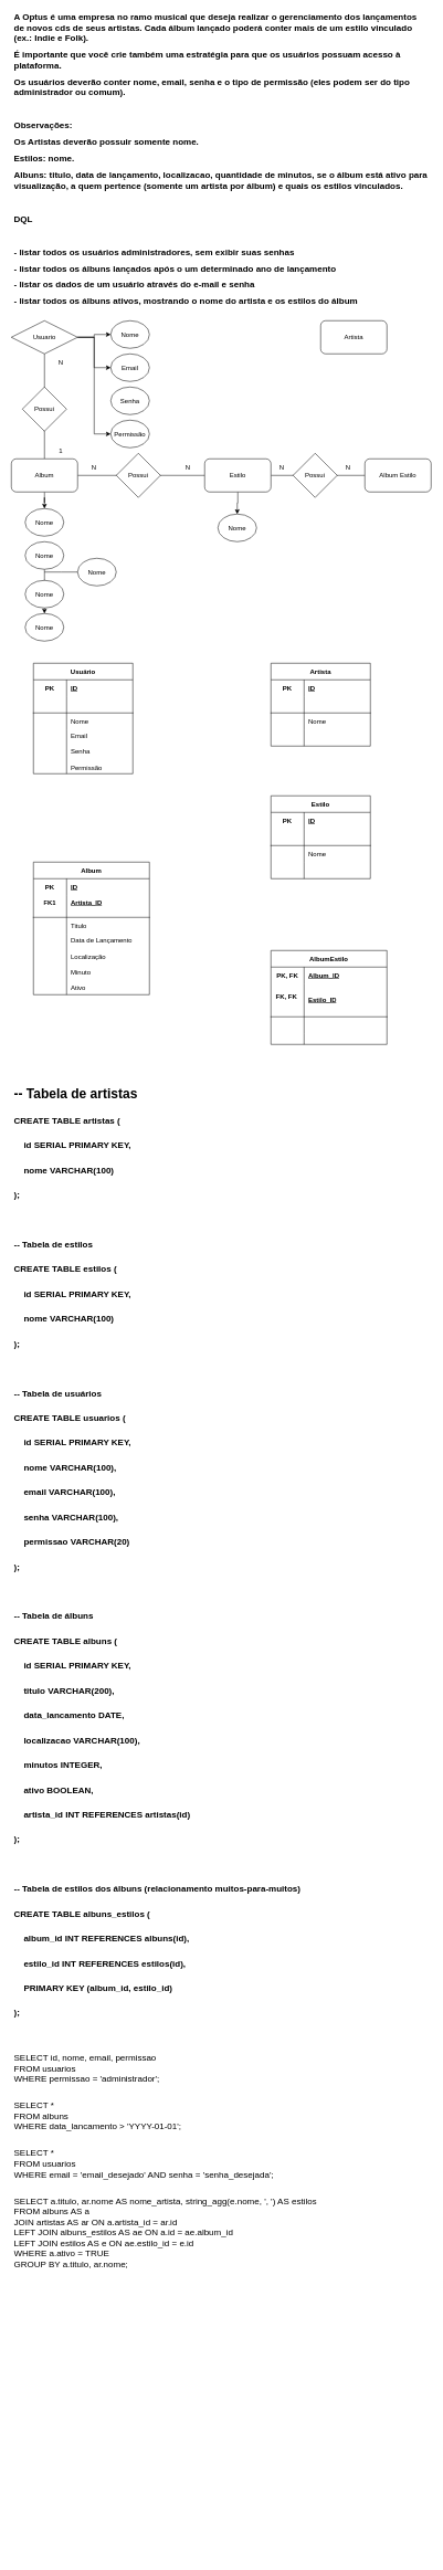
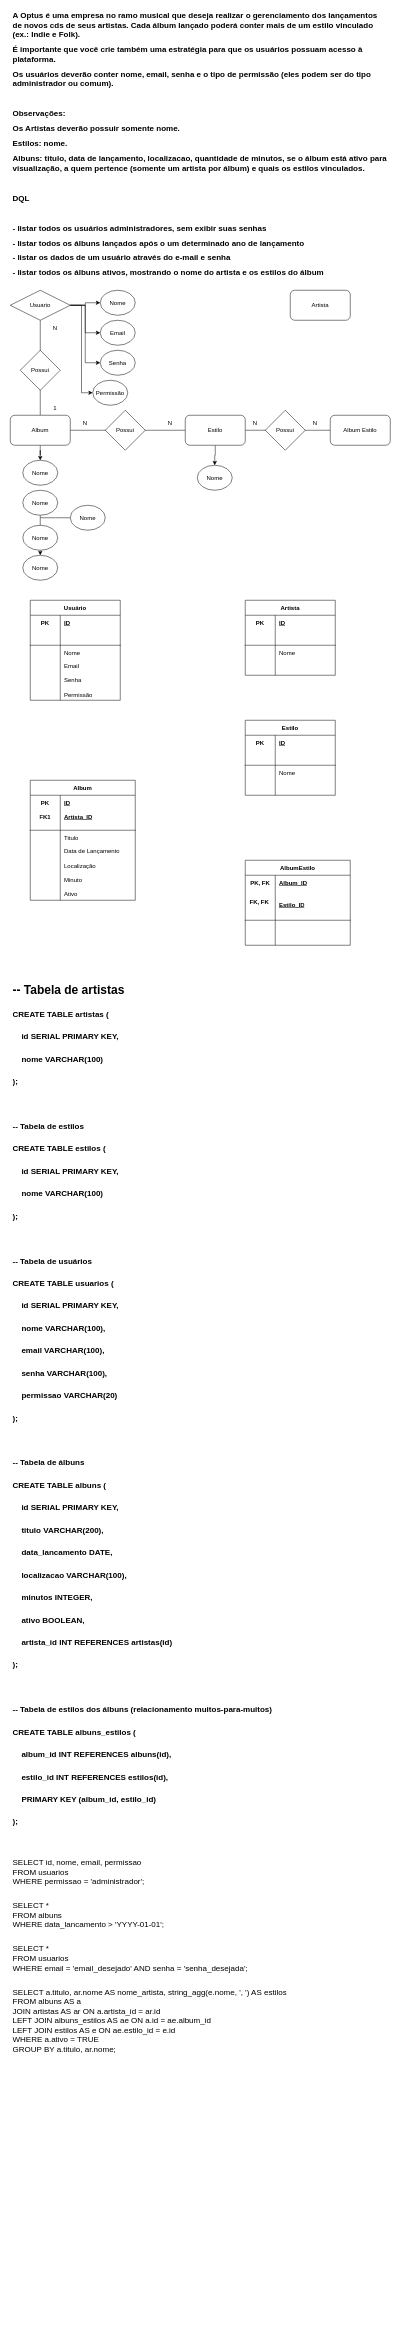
+ <mxCell id="73" style="edgeStyle=orthogonalEdgeStyle;rounded=0;orthogonalLoop=1;jettySize=auto;html=1;entryX=0;entryY=0.5;entryDx=0;entryDy=0;" parent="1" source="76" target="79" edge="1"><mxGeometry relative="1" as="geometry" /></mxCell>
- <mxCell id="78" value="Permissão" style="ellipse;whiteSpace=wrap;html=1;" parent="1" vertex="1"><mxGeometry x="200" y="760" width="70" height="50" as="geometry" /></mxCell>
+ <mxCell id="78" value="Permissão" style="ellipse;whiteSpace=wrap;html=1;" parent="1" vertex="1"><mxGeometry x="185" y="760" width="70" height="50" as="geometry" /></mxCell>
